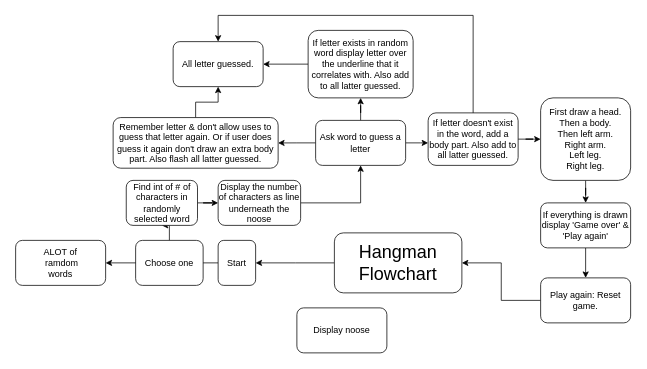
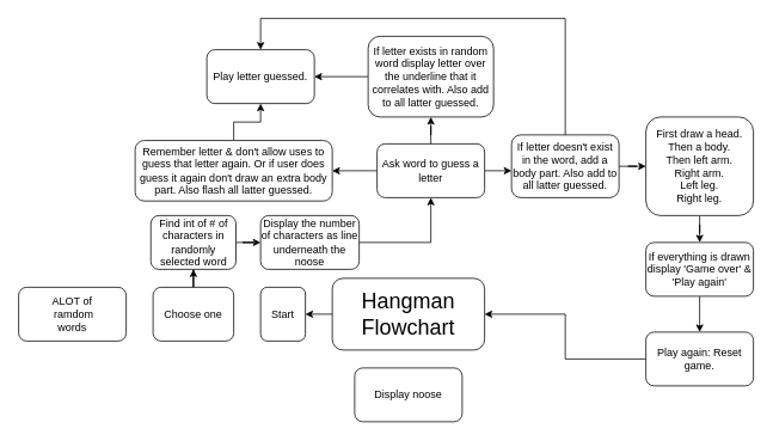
- <mxCell id="29" value="All letter guessed." style="rounded=1;whiteSpace=wrap;html=1;" vertex="1" parent="1"><mxGeometry x="230" y="55" width="120" height="60" as="geometry" /></mxCell>
+ <mxCell id="29" value="Play letter guessed." style="rounded=1;whiteSpace=wrap;html=1;" vertex="1" parent="1"><mxGeometry x="230" y="55" width="120" height="60" as="geometry" /></mxCell>
- <mxCell id="8" value="Choose one" style="rounded=1;whiteSpace=wrap;html=1;" vertex="1" parent="1"><mxGeometry x="180" y="320" width="90" height="60" as="geometry" /></mxCell>
+ <mxCell id="8" value="Choose one" style="rounded=1;whiteSpace=wrap;html=1;" vertex="1" parent="1"><mxGeometry x="170" y="320" width="90" height="60" as="geometry" /></mxCell>
- <mxCell id="5" style="edgeStyle=orthogonalEdgeStyle;rounded=0;orthogonalLoop=1;jettySize=auto;html=1;entryX=1;entryY=0.5;entryDx=0;entryDy=0;" edge="1" parent="1" source="6" target="4"><mxGeometry relative="1" as="geometry" /></mxCell>
- <mxCell id="3" value="&lt;div&gt;&lt;font style=&quot;font-size: 24px&quot;&gt;Hangman Flowchart&lt;/font&gt;&lt;/div&gt;" style="rounded=1;whiteSpace=wrap;html=1;align=center;" vertex="1" parent="1"><mxGeometry x="445" y="310" width="170" height="80" as="geometry" /></mxCell>
+ <mxCell id="3" value="&lt;div&gt;&lt;font style=&quot;font-size: 24px&quot;&gt;Hangman Flowchart&lt;/font&gt;&lt;/div&gt;" style="rounded=1;whiteSpace=wrap;html=1;align=center;" vertex="1" parent="1"><mxGeometry x="370" y="310" width="170" height="80" as="geometry" /></mxCell>
